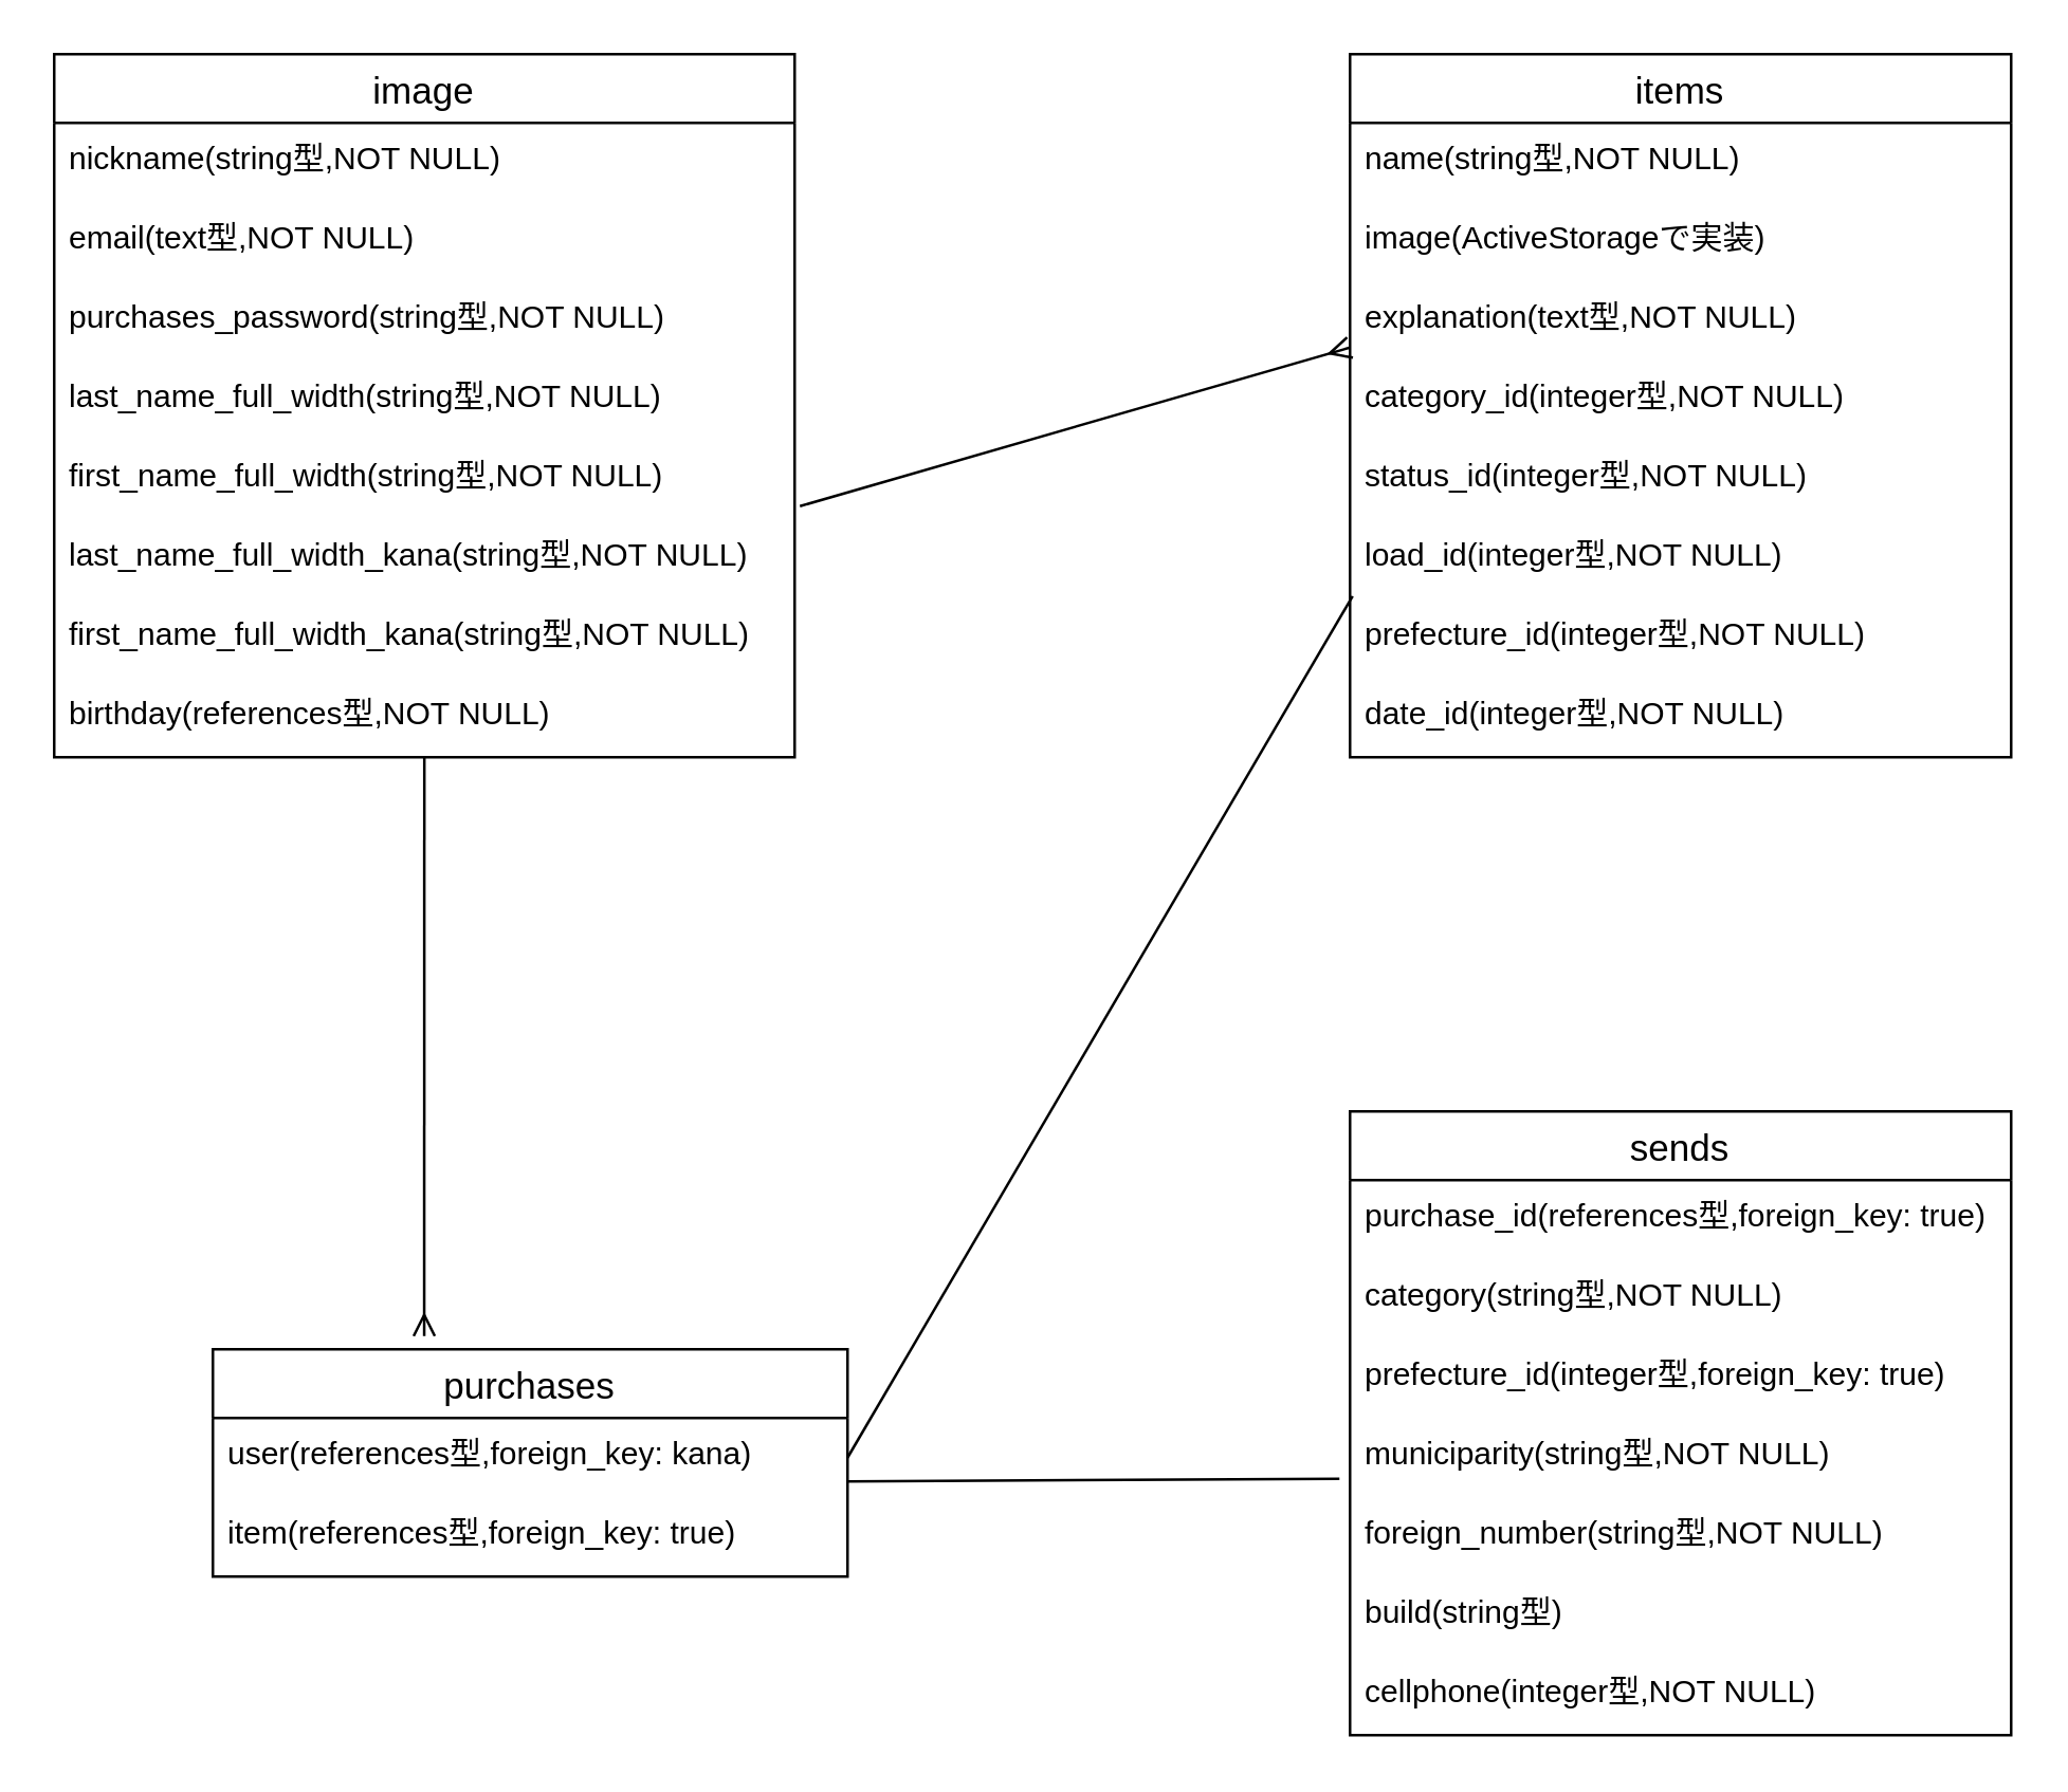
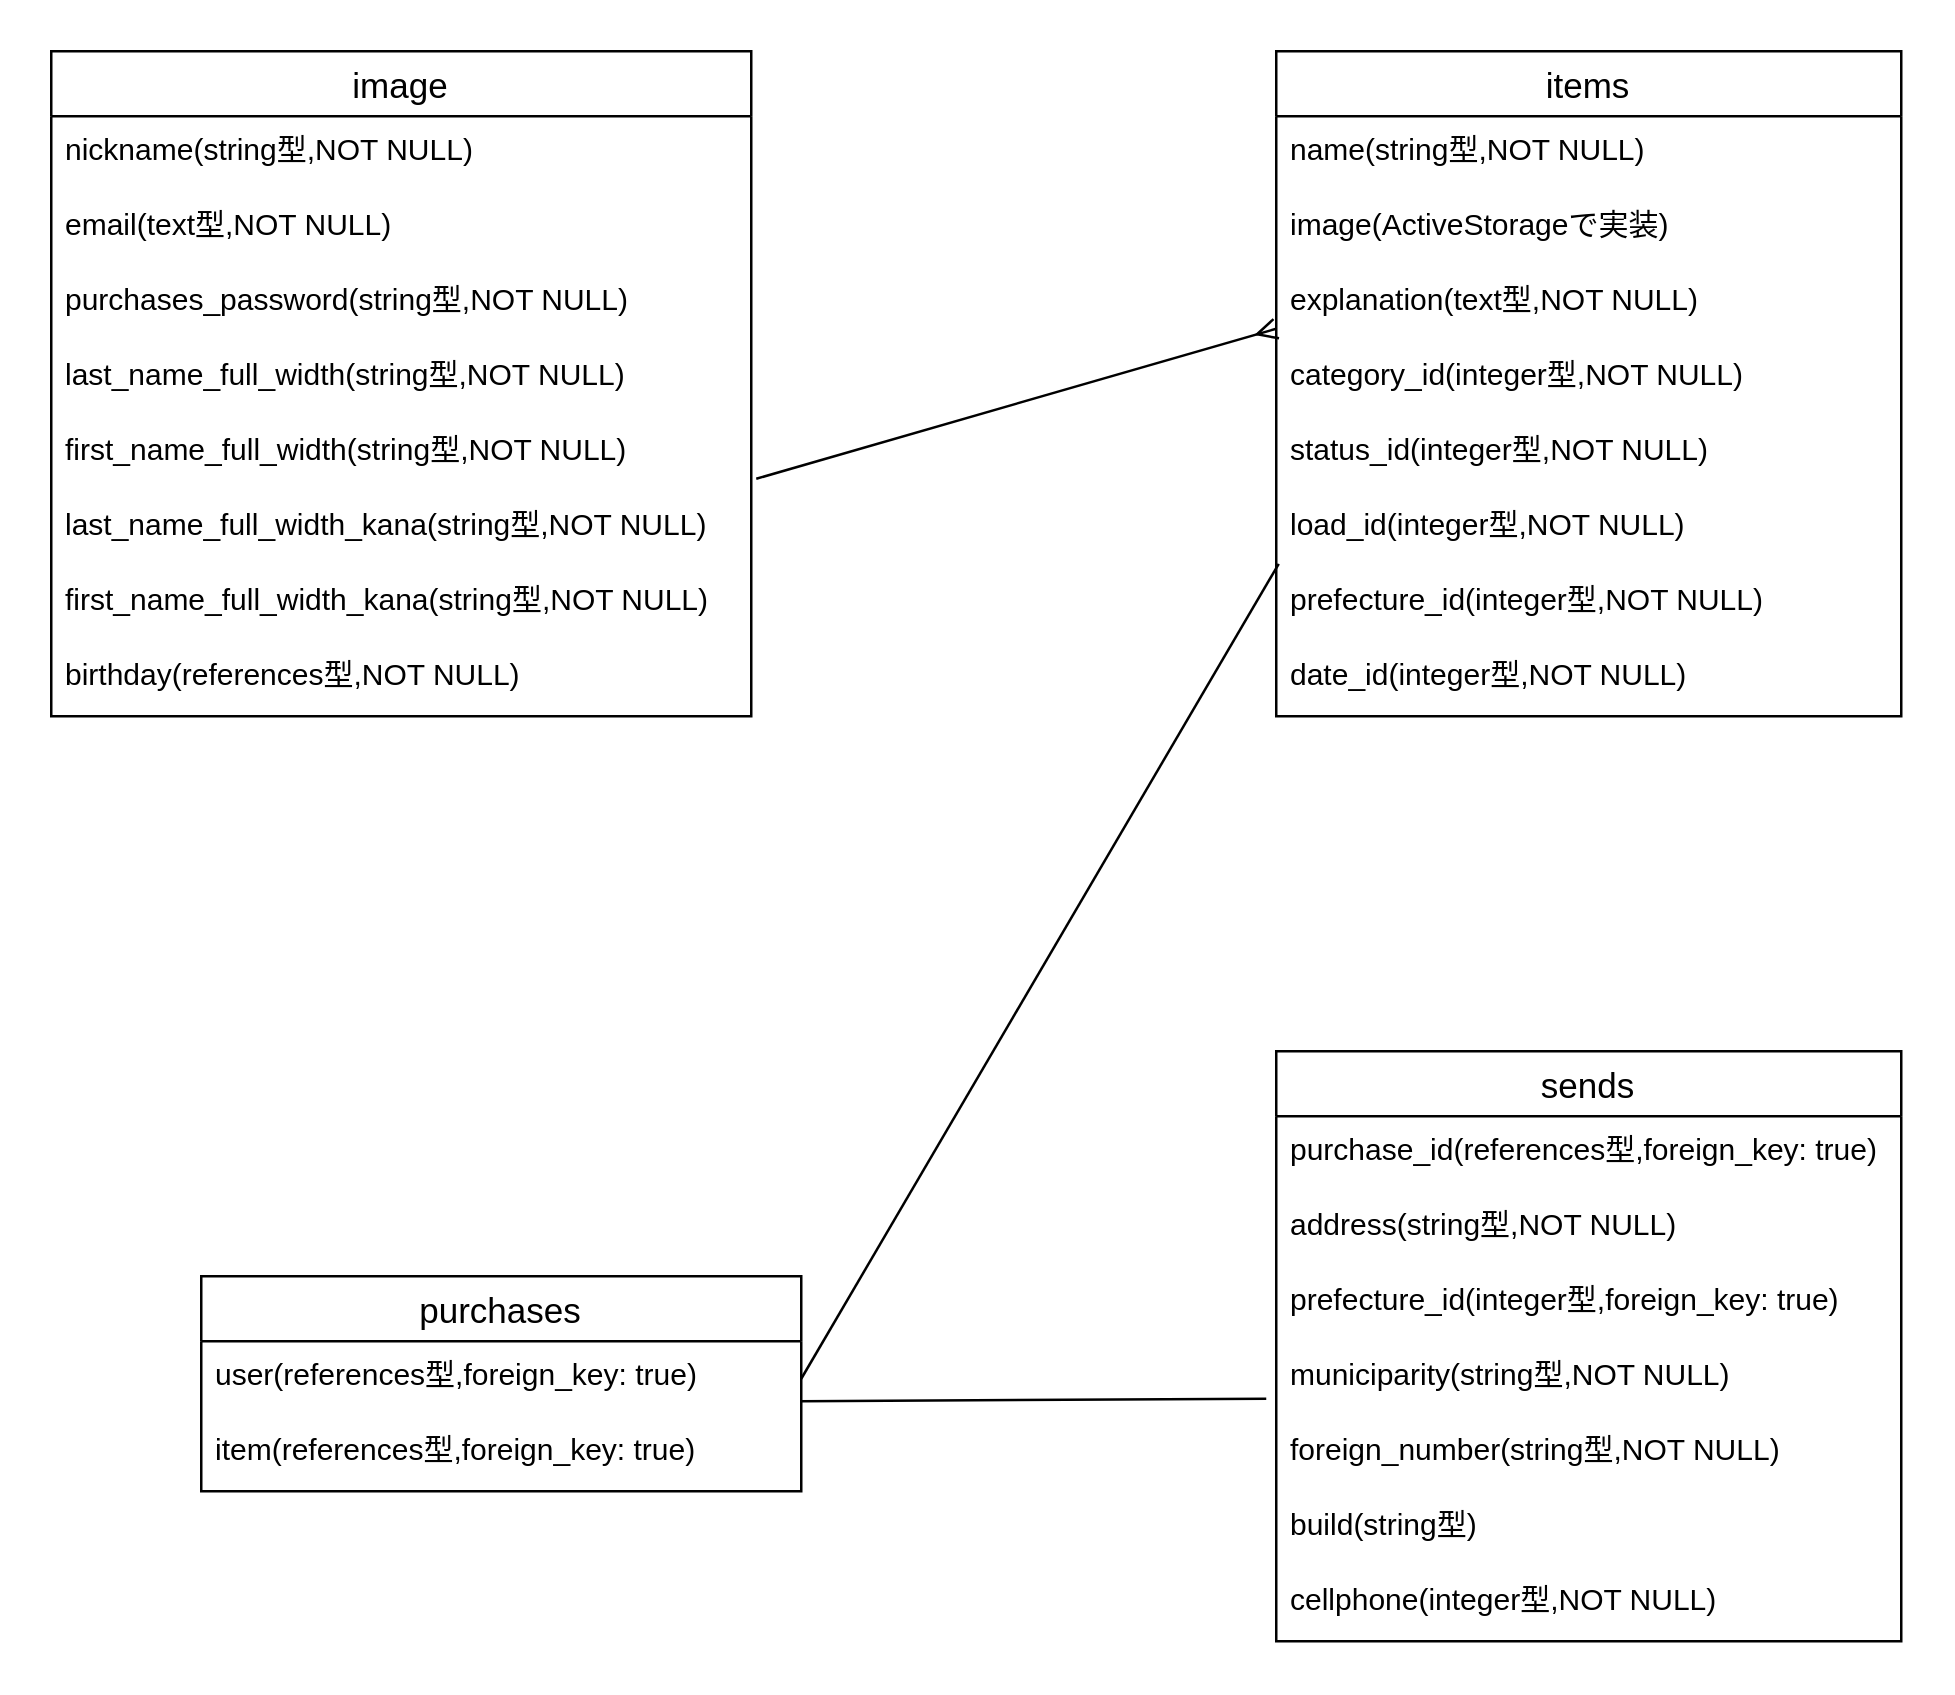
- <mxCell id="2" style="edgeStyle=none;rounded=0;sketch=0;orthogonalLoop=1;jettySize=auto;html=1;endArrow=ERmany;endFill=0;entryX=0.333;entryY=-0.058;entryDx=0;entryDy=0;entryPerimeter=0;" edge="1" parent="1" source="3" target="21"><mxGeometry relative="1" as="geometry"><mxPoint x="160" y="447" as="targetPoint" /></mxGeometry></mxCell>
- <mxCell id="26" value="category(string型,NOT NULL)" style="text;strokeColor=none;fillColor=none;spacingLeft=4;spacingRight=4;overflow=hidden;rotatable=0;points=[[0,0.5],[1,0.5]];portConstraint=eastwest;fontSize=12;" vertex="1" parent="24"><mxGeometry y="56" width="250" height="30" as="geometry" /></mxCell>
+ <mxCell id="26" value="address(string型,NOT NULL)" style="text;strokeColor=none;fillColor=none;spacingLeft=4;spacingRight=4;overflow=hidden;rotatable=0;points=[[0,0.5],[1,0.5]];portConstraint=eastwest;fontSize=12;" vertex="1" parent="24"><mxGeometry y="56" width="250" height="30" as="geometry" /></mxCell>
- <mxCell id="22" value="user(references型,foreign_key: kana)" style="text;strokeColor=none;fillColor=none;spacingLeft=4;spacingRight=4;overflow=hidden;rotatable=0;points=[[0,0.5],[1,0.5]];portConstraint=eastwest;fontSize=12;" parent="21" vertex="1"><mxGeometry y="26" width="240" height="30" as="geometry" /></mxCell>
+ <mxCell id="22" value="user(references型,foreign_key: true)" style="text;strokeColor=none;fillColor=none;spacingLeft=4;spacingRight=4;overflow=hidden;rotatable=0;points=[[0,0.5],[1,0.5]];portConstraint=eastwest;fontSize=12;" parent="21" vertex="1"><mxGeometry y="26" width="240" height="30" as="geometry" /></mxCell>
